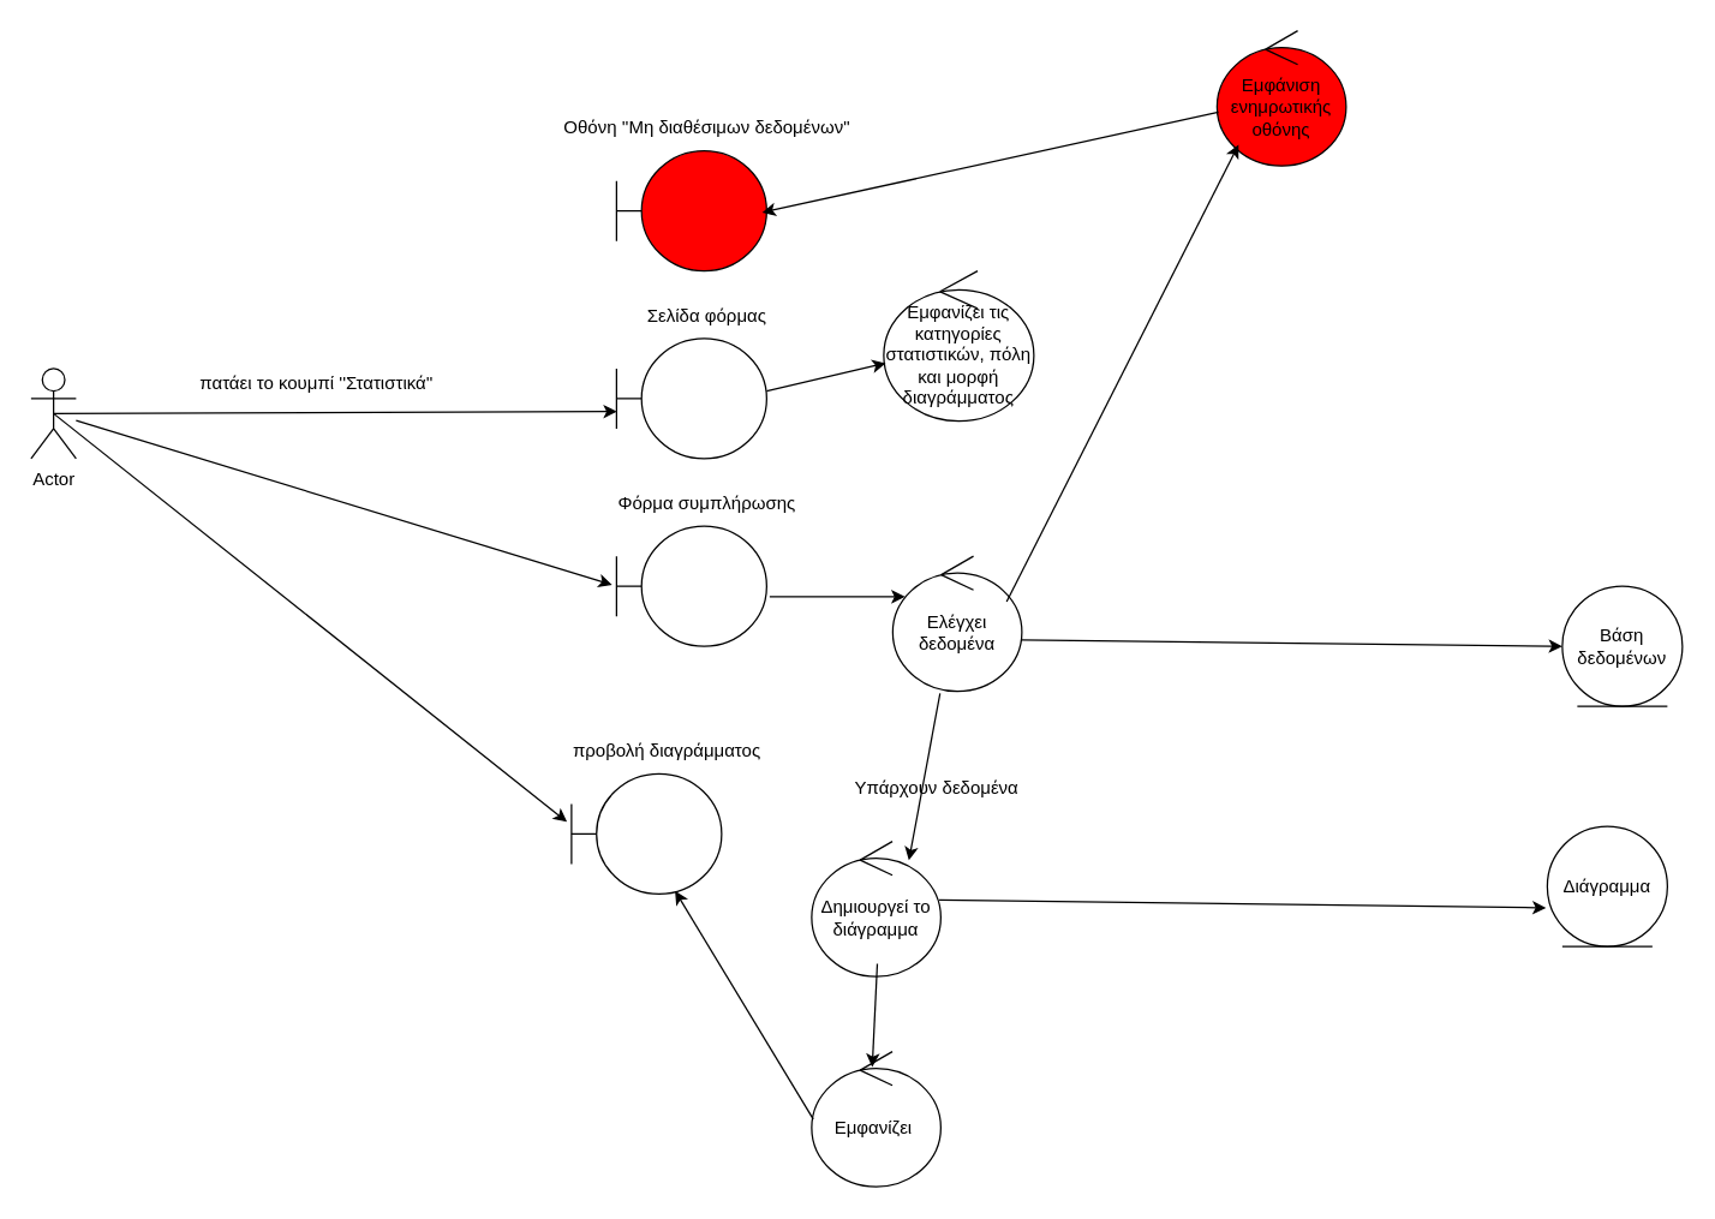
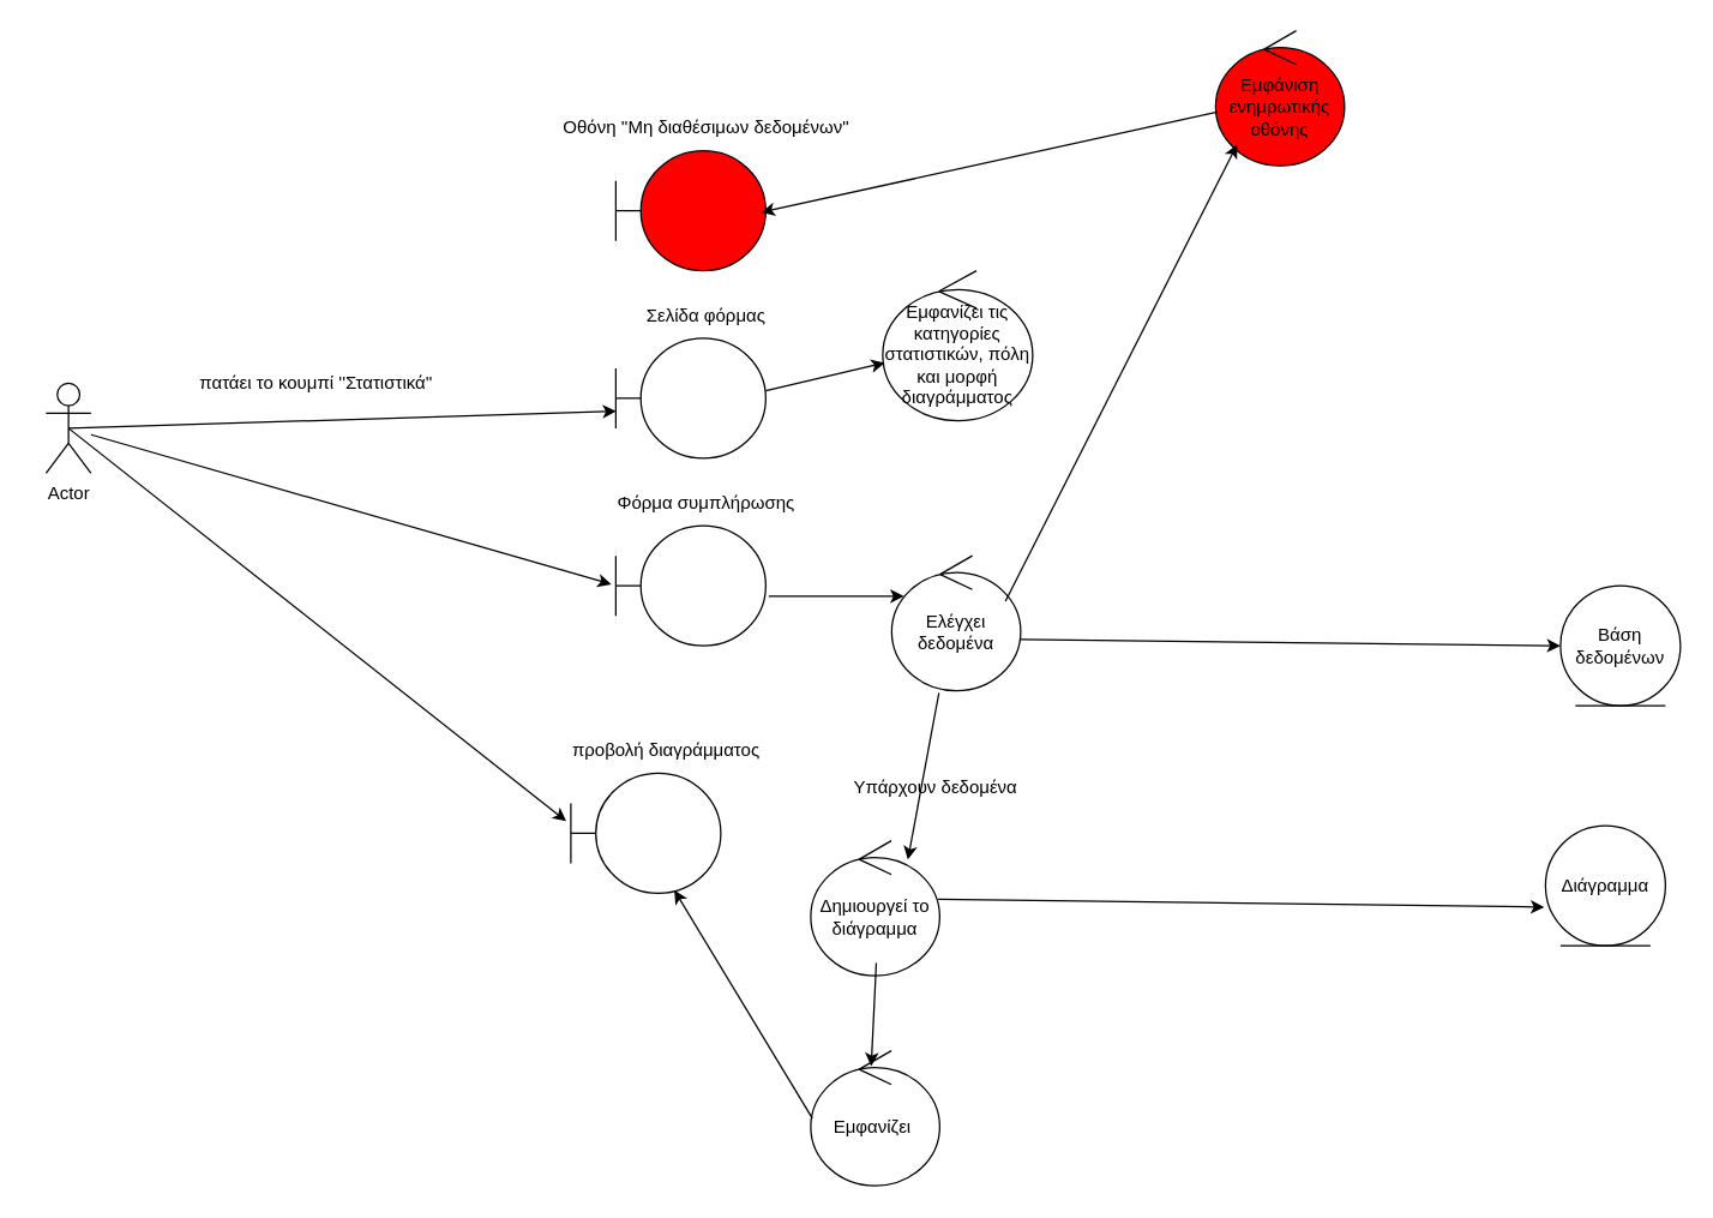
- <mxCell id="2" value="Actor" style="shape=umlActor;verticalLabelPosition=bottom;verticalAlign=top;html=1;outlineConnect=0;" vertex="1" parent="1"><mxGeometry x="20" y="245" width="30" height="60" as="geometry" /></mxCell>
+ <mxCell id="2" value="Actor" style="shape=umlActor;verticalLabelPosition=bottom;verticalAlign=top;html=1;outlineConnect=0;" vertex="1" parent="1"><mxGeometry x="30" y="255" width="30" height="60" as="geometry" /></mxCell>
